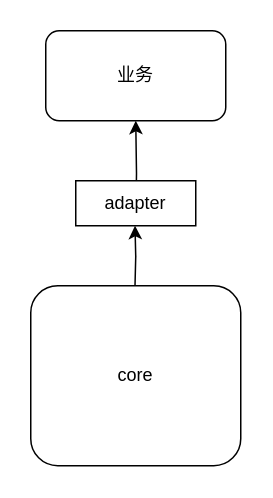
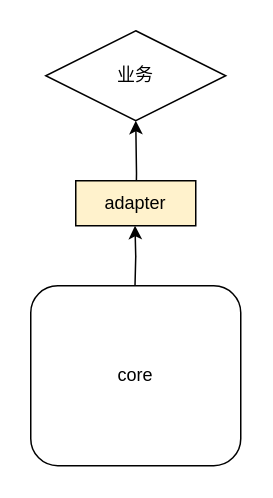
- <mxCell id="4" value="业务" style="rounded=1;whiteSpace=wrap;html=1;" vertex="1" parent="1"><mxGeometry x="30" y="20" width="120" height="60" as="geometry" /></mxCell>
+ <mxCell id="4" value="业务" style="rhombus;whiteSpace=wrap;html=1;" vertex="1" parent="1"><mxGeometry x="30" y="20" width="120" height="60" as="geometry" /></mxCell>
- <mxCell id="5" value="adapter" style="rounded=0;whiteSpace=wrap;html=1;" vertex="1" parent="1"><mxGeometry x="50" y="120" width="80" height="30" as="geometry" /></mxCell>
+ <mxCell id="5" value="adapter" style="rounded=0;whiteSpace=wrap;html=1;fillColor=#fff2cc;" vertex="1" parent="1"><mxGeometry x="50" y="120" width="80" height="30" as="geometry" /></mxCell>
